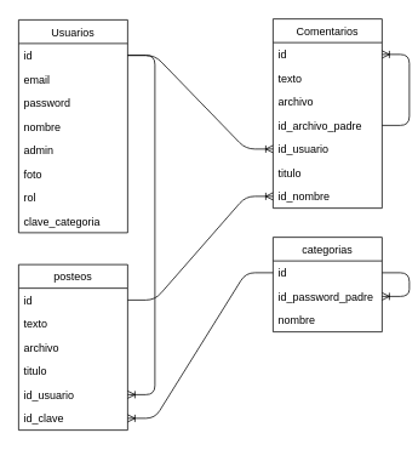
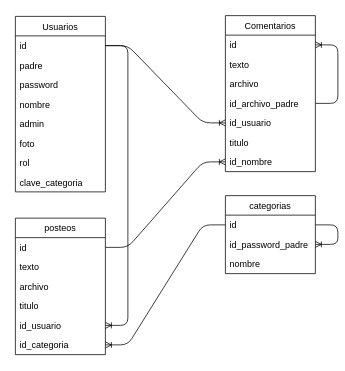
- <mxCell id="4" value="email&#10;" style="text;strokeColor=none;fillColor=none;align=left;verticalAlign=top;spacingLeft=4;spacingRight=4;overflow=hidden;rotatable=0;points=[[0,0.5],[1,0.5]];portConstraint=eastwest;" vertex="1" parent="2"><mxGeometry y="52" width="120" height="26" as="geometry" /></mxCell>
+ <mxCell id="4" value="padre&#10;" style="text;strokeColor=none;fillColor=none;align=left;verticalAlign=top;spacingLeft=4;spacingRight=4;overflow=hidden;rotatable=0;points=[[0,0.5],[1,0.5]];portConstraint=eastwest;" vertex="1" parent="2"><mxGeometry y="52" width="120" height="26" as="geometry" /></mxCell>
- <mxCell id="31" value="id_clave" style="text;strokeColor=none;fillColor=none;align=left;verticalAlign=top;spacingLeft=4;spacingRight=4;overflow=hidden;rotatable=0;points=[[0,0.5],[1,0.5]];portConstraint=eastwest;" vertex="1" parent="25"><mxGeometry y="156" width="120" height="26" as="geometry" /></mxCell>
+ <mxCell id="31" value="id_categoria" style="text;strokeColor=none;fillColor=none;align=left;verticalAlign=top;spacingLeft=4;spacingRight=4;overflow=hidden;rotatable=0;points=[[0,0.5],[1,0.5]];portConstraint=eastwest;" vertex="1" parent="25"><mxGeometry y="156" width="120" height="26" as="geometry" /></mxCell>
